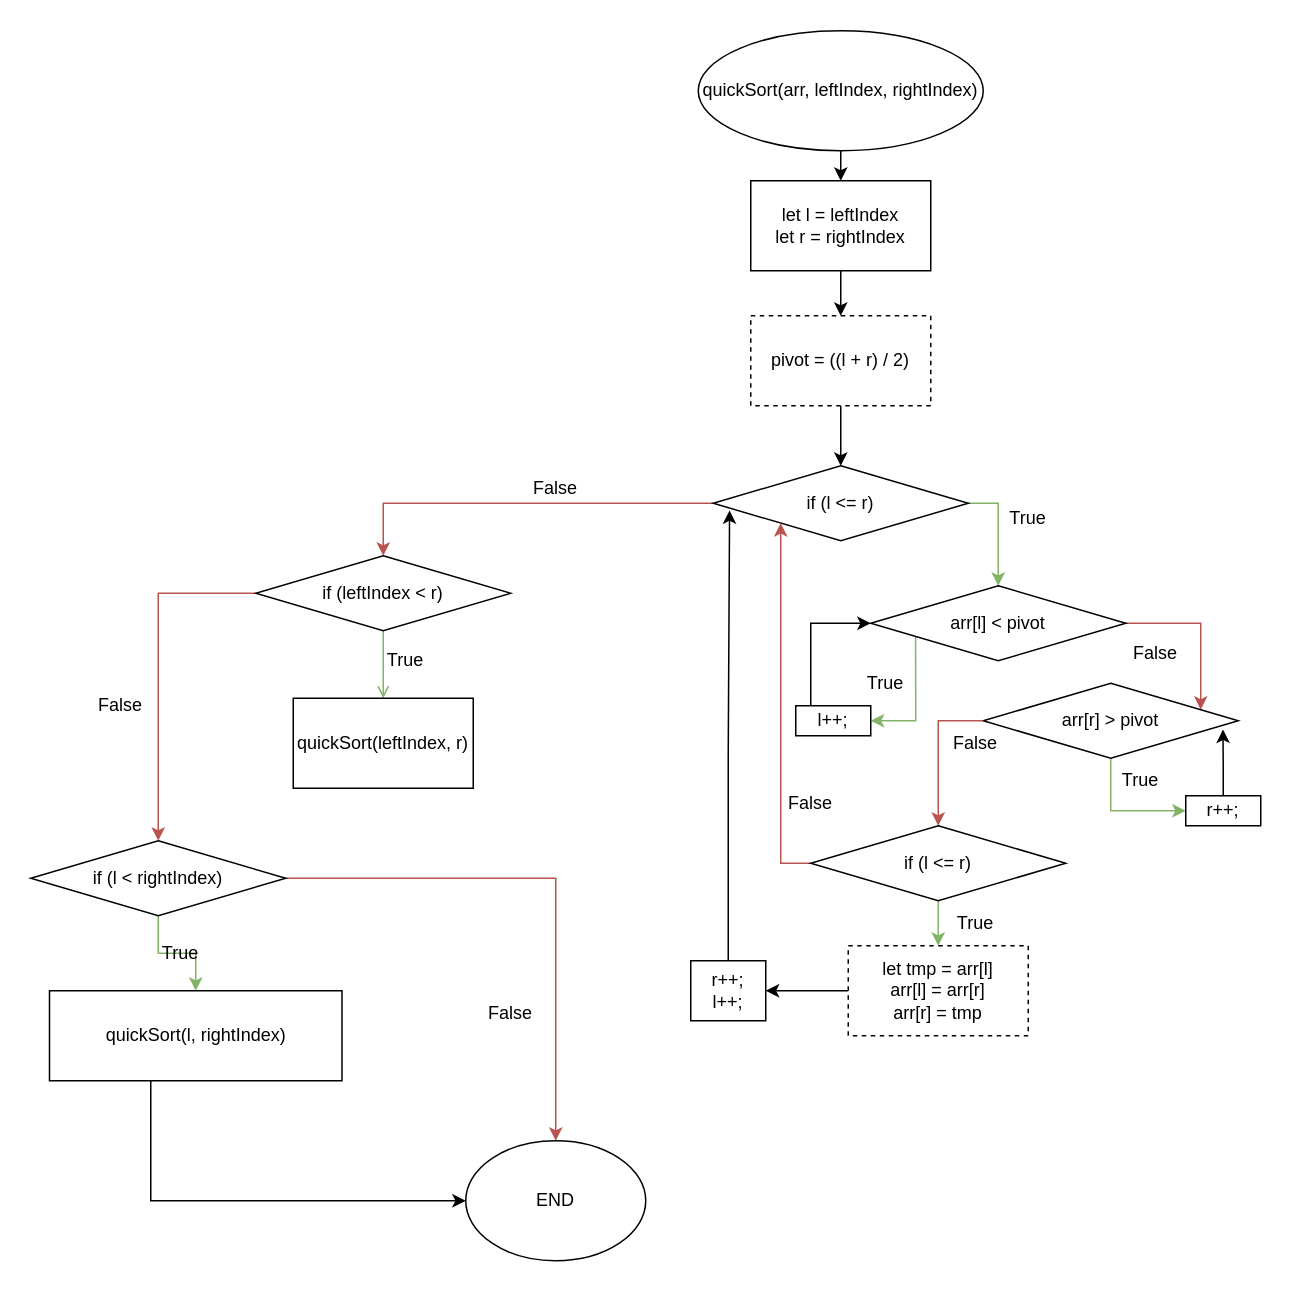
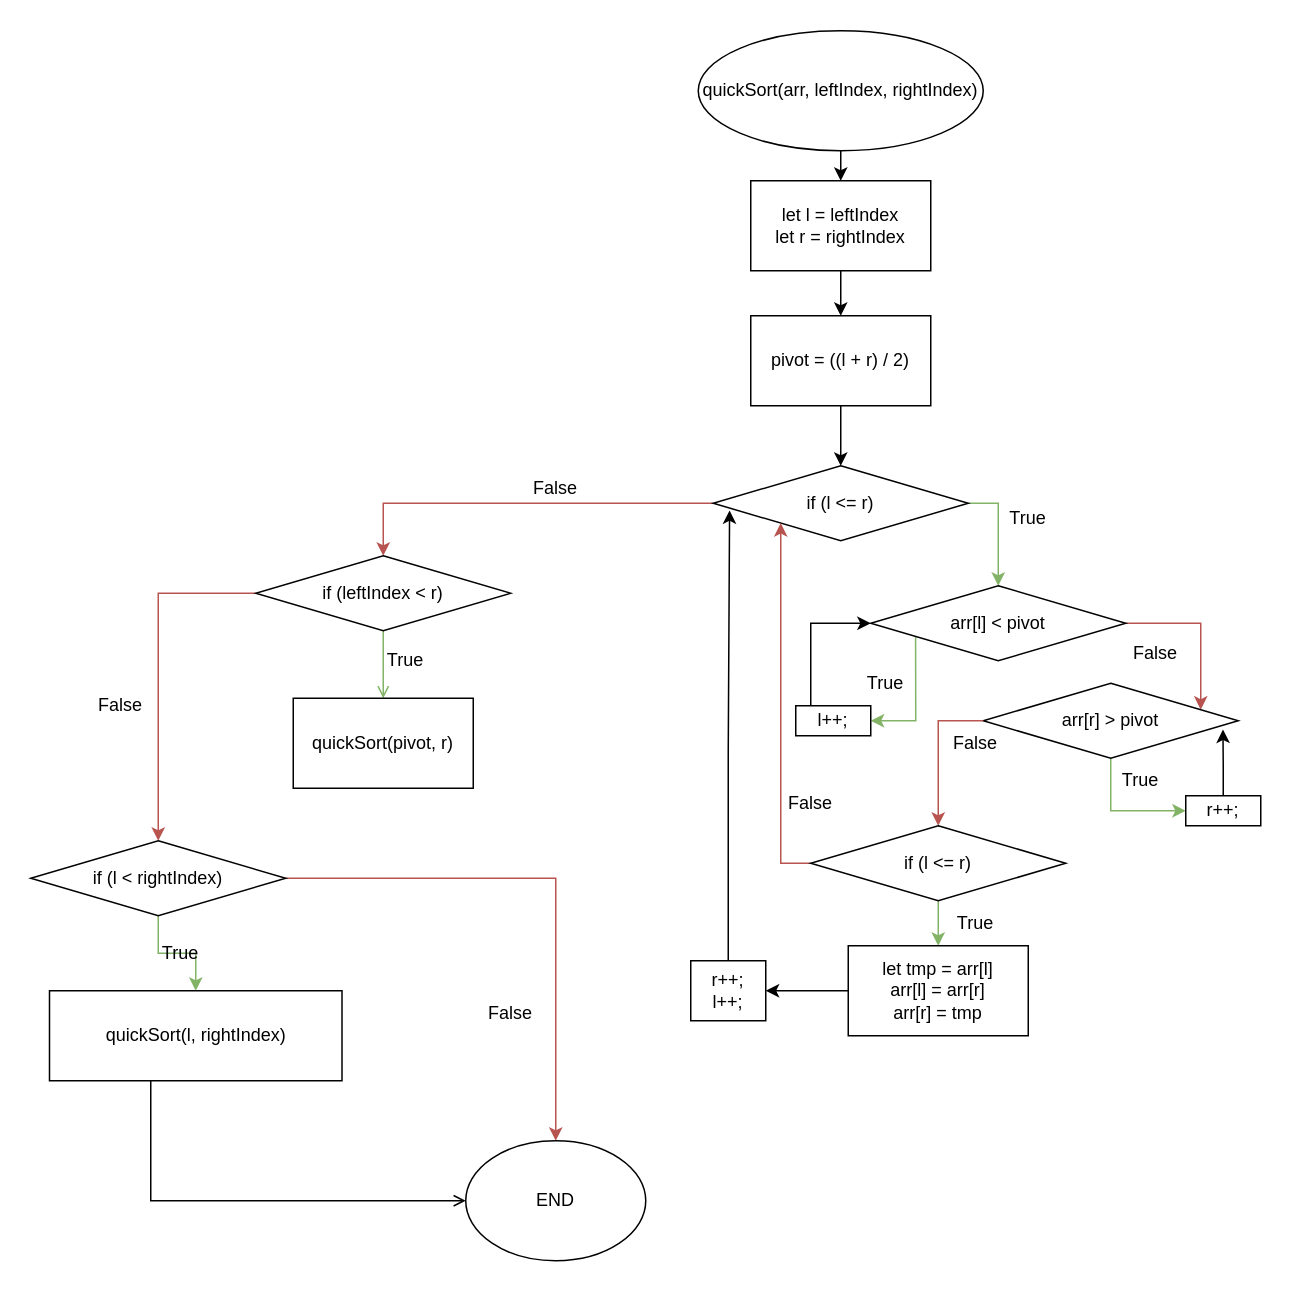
- <mxCell id="13" value="pivot = ((l + r) / 2)" style="rounded=0;whiteSpace=wrap;html=1;dashed=1;" parent="1" vertex="1"><mxGeometry x="500" y="210" width="120" height="60" as="geometry" /></mxCell>
+ <mxCell id="13" value="pivot = ((l + r) / 2)" style="rounded=0;whiteSpace=wrap;html=1;" parent="1" vertex="1"><mxGeometry x="500" y="210" width="120" height="60" as="geometry" /></mxCell>
- <mxCell id="39" value="quickSort(leftIndex, r)" style="rounded=0;whiteSpace=wrap;html=1;" vertex="1" parent="1"><mxGeometry x="195" y="465" width="120" height="60" as="geometry" /></mxCell>
+ <mxCell id="39" value="quickSort(pivot, r)" style="rounded=0;whiteSpace=wrap;html=1;" vertex="1" parent="1"><mxGeometry x="195" y="465" width="120" height="60" as="geometry" /></mxCell>
- <mxCell id="30" value="let tmp = arr[l]&lt;br&gt;arr[l] = arr[r]&lt;br&gt;arr[r] = tmp" style="rounded=0;whiteSpace=wrap;html=1;dashed=1;" vertex="1" parent="1"><mxGeometry x="565" y="630" width="120" height="60" as="geometry" /></mxCell>
+ <mxCell id="30" value="let tmp = arr[l]&lt;br&gt;arr[l] = arr[r]&lt;br&gt;arr[r] = tmp" style="rounded=0;whiteSpace=wrap;html=1;" vertex="1" parent="1"><mxGeometry x="565" y="630" width="120" height="60" as="geometry" /></mxCell>
- <mxCell id="45" style="edgeStyle=orthogonalEdgeStyle;rounded=0;orthogonalLoop=1;jettySize=auto;html=1;entryX=0;entryY=0.5;entryDx=0;entryDy=0;" edge="1" parent="1" source="46" target="48"><mxGeometry relative="1" as="geometry"><Array as="points"><mxPoint x="100" y="800" /></Array></mxGeometry></mxCell>
+ <mxCell id="45" style="edgeStyle=orthogonalEdgeStyle;rounded=0;orthogonalLoop=1;jettySize=auto;html=1;entryX=0;entryY=0.5;entryDx=0;entryDy=0;endArrow=open;" edge="1" parent="1" source="46" target="48"><mxGeometry relative="1" as="geometry"><Array as="points"><mxPoint x="100" y="800" /></Array></mxGeometry></mxCell>
